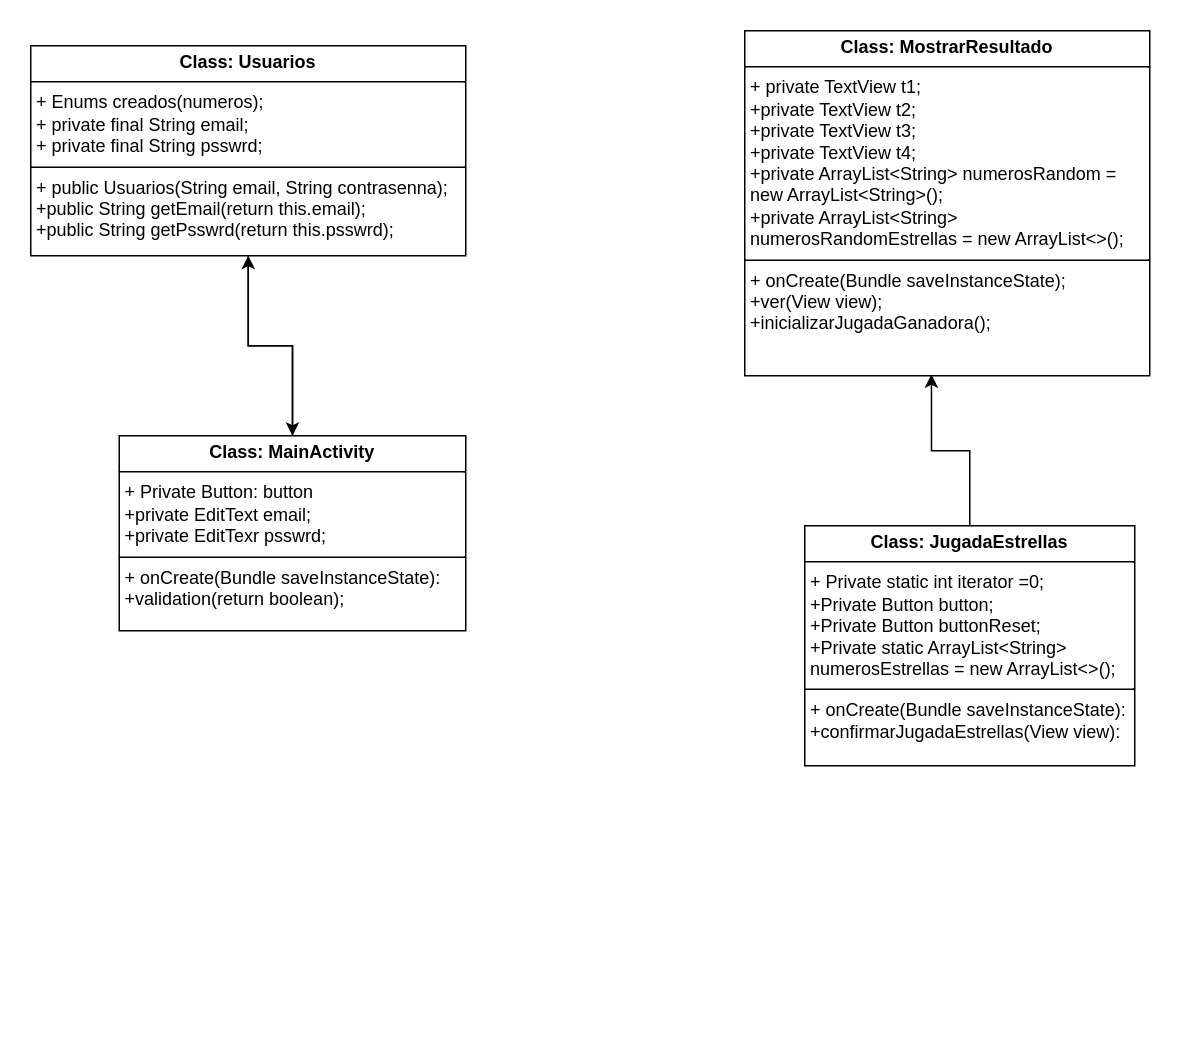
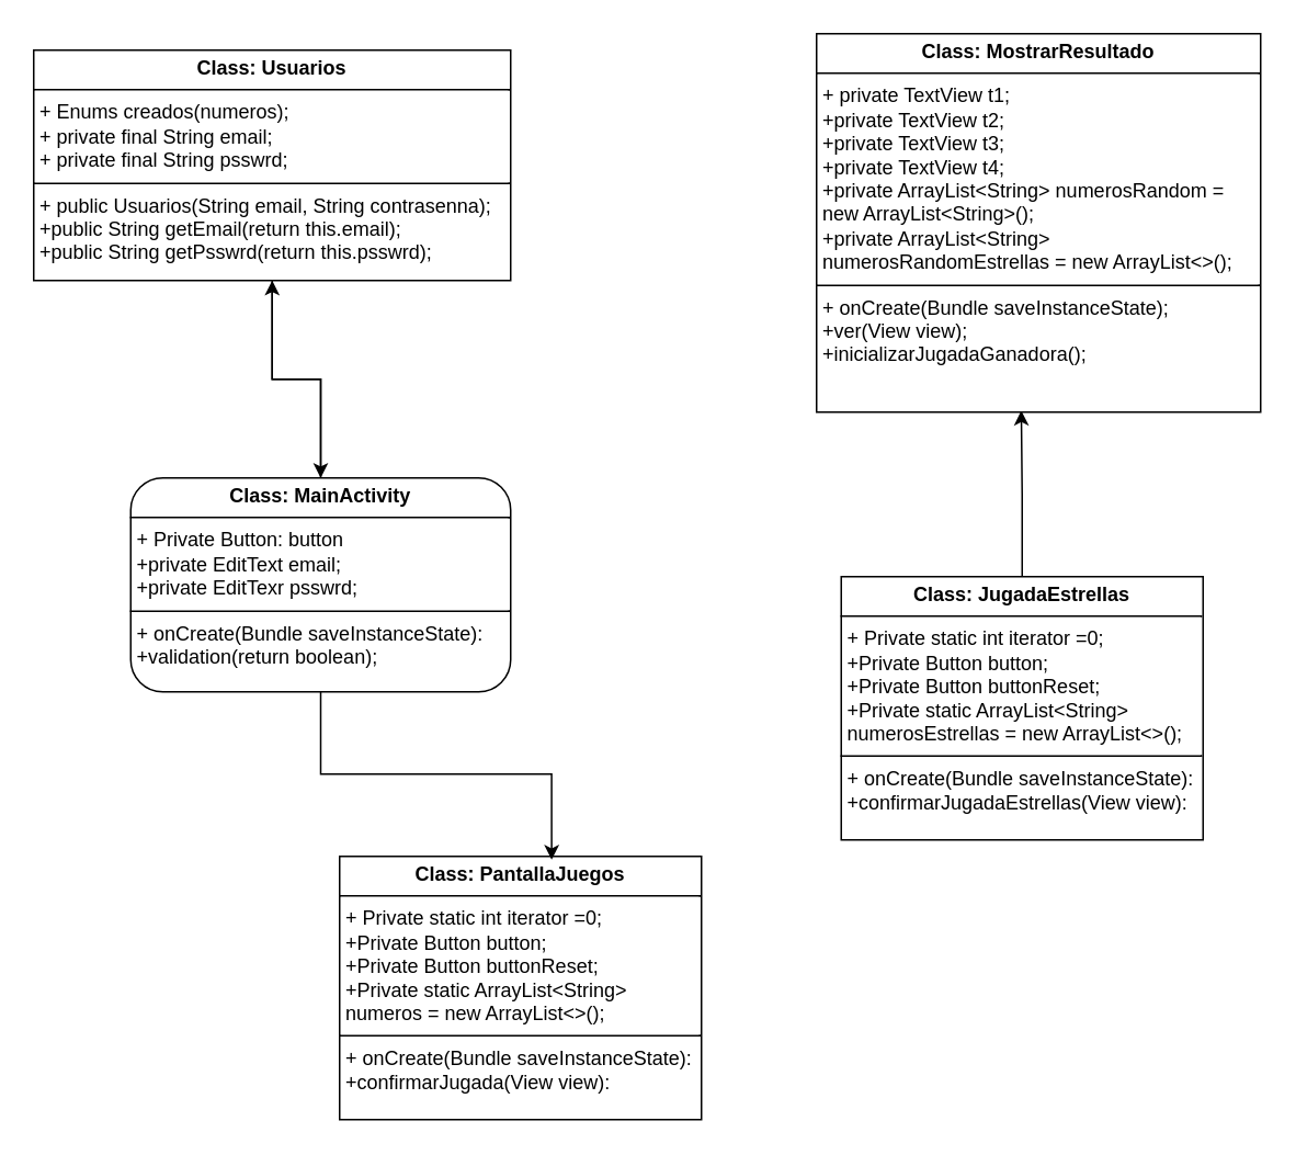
- <mxCell id="3" value="&lt;p style=&quot;margin:0px;margin-top:4px;text-align:center;&quot;&gt;&lt;b&gt;Class: MainActivity&lt;/b&gt;&lt;/p&gt;&lt;hr size=&quot;1&quot; style=&quot;border-style:solid;&quot;&gt;&lt;p style=&quot;margin:0px;margin-left:4px;&quot;&gt;+ Private Button: button&lt;/p&gt;&lt;p style=&quot;margin:0px;margin-left:4px;&quot;&gt;+private EditText email;&lt;/p&gt;&lt;p style=&quot;margin:0px;margin-left:4px;&quot;&gt;+private EditTexr psswrd;&lt;/p&gt;&lt;hr size=&quot;1&quot; style=&quot;border-style:solid;&quot;&gt;&lt;p style=&quot;margin:0px;margin-left:4px;&quot;&gt;+ onCreate(Bundle saveInstanceState):&lt;/p&gt;&lt;p style=&quot;margin:0px;margin-left:4px;&quot;&gt;+validation(return boolean);&lt;/p&gt;" style="verticalAlign=top;align=left;overflow=fill;html=1;whiteSpace=wrap;" parent="1" vertex="1"><mxGeometry x="79" y="290" width="231" height="130" as="geometry" /></mxCell>
+ <mxCell id="3" value="&lt;p style=&quot;margin:0px;margin-top:4px;text-align:center;&quot;&gt;&lt;b&gt;Class: MainActivity&lt;/b&gt;&lt;/p&gt;&lt;hr size=&quot;1&quot; style=&quot;border-style:solid;&quot;&gt;&lt;p style=&quot;margin:0px;margin-left:4px;&quot;&gt;+ Private Button: button&lt;/p&gt;&lt;p style=&quot;margin:0px;margin-left:4px;&quot;&gt;+private EditText email;&lt;/p&gt;&lt;p style=&quot;margin:0px;margin-left:4px;&quot;&gt;+private EditTexr psswrd;&lt;/p&gt;&lt;hr size=&quot;1&quot; style=&quot;border-style:solid;&quot;&gt;&lt;p style=&quot;margin:0px;margin-left:4px;&quot;&gt;+ onCreate(Bundle saveInstanceState):&lt;/p&gt;&lt;p style=&quot;margin:0px;margin-left:4px;&quot;&gt;+validation(return boolean);&lt;/p&gt;" style="verticalAlign=top;align=left;overflow=fill;html=1;whiteSpace=wrap;rounded=1;" parent="1" vertex="1"><mxGeometry x="79" y="290" width="231" height="130" as="geometry" /></mxCell>
- <mxCell id="5" value="&lt;p style=&quot;margin:0px;margin-top:4px;text-align:center;&quot;&gt;&lt;b&gt;Class: JugadaEstrellas&lt;/b&gt;&lt;/p&gt;&lt;hr size=&quot;1&quot; style=&quot;border-style:solid;&quot;&gt;&lt;p style=&quot;margin:0px;margin-left:4px;&quot;&gt;+ Private static int iterator =0;&lt;/p&gt;&lt;p style=&quot;margin:0px;margin-left:4px;&quot;&gt;+Private Button button;&lt;/p&gt;&lt;p style=&quot;margin:0px;margin-left:4px;&quot;&gt;+Private Button buttonReset;&lt;/p&gt;&lt;p style=&quot;margin:0px;margin-left:4px;&quot;&gt;+Private static ArrayList&amp;lt;String&amp;gt; numerosEstrellas = new ArrayList&amp;lt;&amp;gt;();&lt;/p&gt;&lt;hr size=&quot;1&quot; style=&quot;border-style:solid;&quot;&gt;&lt;p style=&quot;margin:0px;margin-left:4px;&quot;&gt;+ onCreate(Bundle saveInstanceState):&lt;/p&gt;&lt;p style=&quot;margin:0px;margin-left:4px;&quot;&gt;+confirmarJugadaEstrellas(View view):&lt;/p&gt;" style="verticalAlign=top;align=left;overflow=fill;html=1;whiteSpace=wrap;" parent="1" vertex="1"><mxGeometry x="536" y="350" width="220" height="160" as="geometry" /></mxCell>
+ <mxCell id="5" value="&lt;p style=&quot;margin:0px;margin-top:4px;text-align:center;&quot;&gt;&lt;b&gt;Class: JugadaEstrellas&lt;/b&gt;&lt;/p&gt;&lt;hr size=&quot;1&quot; style=&quot;border-style:solid;&quot;&gt;&lt;p style=&quot;margin:0px;margin-left:4px;&quot;&gt;+ Private static int iterator =0;&lt;/p&gt;&lt;p style=&quot;margin:0px;margin-left:4px;&quot;&gt;+Private Button button;&lt;/p&gt;&lt;p style=&quot;margin:0px;margin-left:4px;&quot;&gt;+Private Button buttonReset;&lt;/p&gt;&lt;p style=&quot;margin:0px;margin-left:4px;&quot;&gt;+Private static ArrayList&amp;lt;String&amp;gt; numerosEstrellas = new ArrayList&amp;lt;&amp;gt;();&lt;/p&gt;&lt;hr size=&quot;1&quot; style=&quot;border-style:solid;&quot;&gt;&lt;p style=&quot;margin:0px;margin-left:4px;&quot;&gt;+ onCreate(Bundle saveInstanceState):&lt;/p&gt;&lt;p style=&quot;margin:0px;margin-left:4px;&quot;&gt;+confirmarJugadaEstrellas(View view):&lt;/p&gt;" style="verticalAlign=top;align=left;overflow=fill;html=1;whiteSpace=wrap;" parent="1" vertex="1"><mxGeometry x="511" y="350" width="220" height="160" as="geometry" /></mxCell>
+ <mxCell id="8" style="edgeStyle=orthogonalEdgeStyle;rounded=0;orthogonalLoop=1;jettySize=auto;html=1;entryX=0.586;entryY=0.013;entryDx=0;entryDy=0;entryPerimeter=0;" parent="1" source="3" target="7" edge="1"><mxGeometry relative="1" as="geometry" /></mxCell>
+ <mxCell id="7" value="&lt;p style=&quot;margin:0px;margin-top:4px;text-align:center;&quot;&gt;&lt;b&gt;Class: PantallaJuegos&lt;/b&gt;&lt;/p&gt;&lt;hr size=&quot;1&quot; style=&quot;border-style:solid;&quot;&gt;&lt;p style=&quot;margin:0px;margin-left:4px;&quot;&gt;+ Private static int iterator =0;&lt;/p&gt;&lt;p style=&quot;margin:0px;margin-left:4px;&quot;&gt;+Private Button button;&lt;/p&gt;&lt;p style=&quot;margin:0px;margin-left:4px;&quot;&gt;+Private Button buttonReset;&lt;/p&gt;&lt;p style=&quot;margin:0px;margin-left:4px;&quot;&gt;+Private static ArrayList&amp;lt;String&amp;gt; numeros = new ArrayList&amp;lt;&amp;gt;();&lt;/p&gt;&lt;hr size=&quot;1&quot; style=&quot;border-style:solid;&quot;&gt;&lt;p style=&quot;margin:0px;margin-left:4px;&quot;&gt;+ onCreate(Bundle saveInstanceState):&lt;/p&gt;&lt;p style=&quot;margin:0px;margin-left:4px;&quot;&gt;+confirmarJugada(View view):&lt;/p&gt;" style="verticalAlign=top;align=left;overflow=fill;html=1;whiteSpace=wrap;" parent="1" vertex="1"><mxGeometry x="206" y="520" width="220" height="160" as="geometry" /></mxCell>
